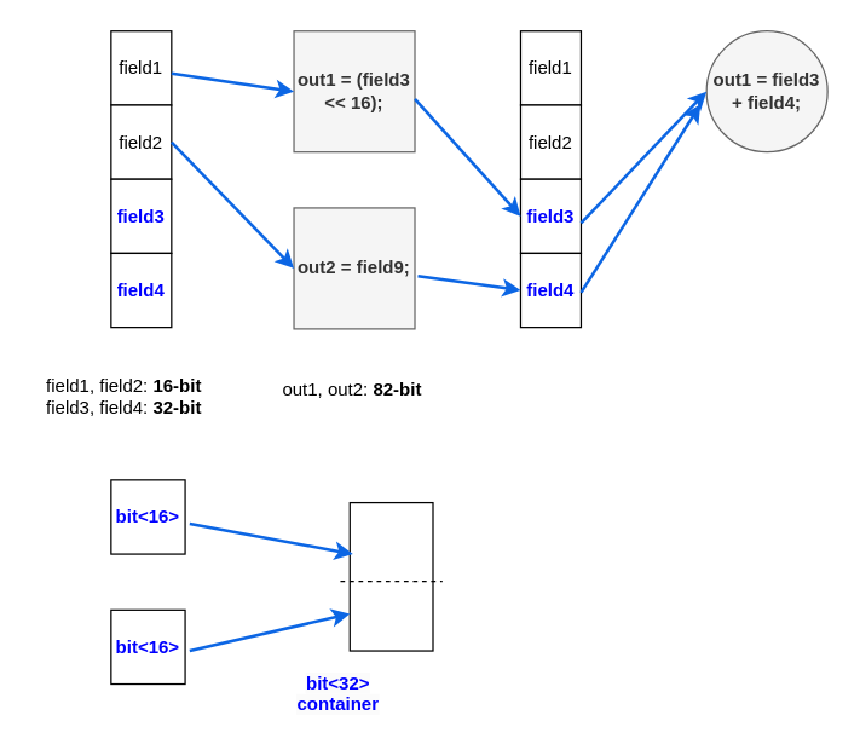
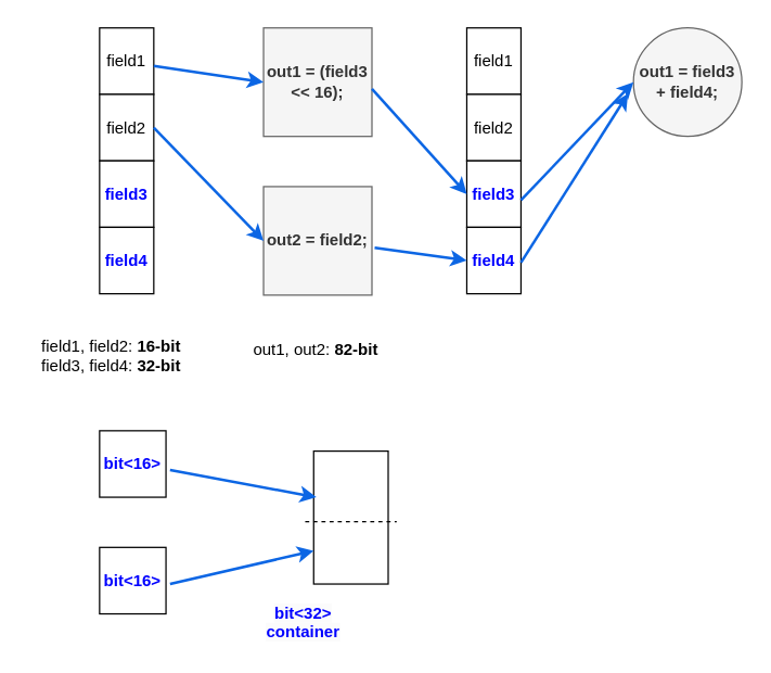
- <mxCell id="6" value="out2 = field9;" style="whiteSpace=wrap;html=1;aspect=fixed;fillColor=#f5f5f5;fontColor=#333333;strokeColor=#666666;fontStyle=1" vertex="1" parent="1"><mxGeometry x="194" y="137" width="80" height="80" as="geometry" /></mxCell>
+ <mxCell id="6" value="out2 = field2;" style="whiteSpace=wrap;html=1;aspect=fixed;fillColor=#f5f5f5;fontColor=#333333;strokeColor=#666666;fontStyle=1" vertex="1" parent="1"><mxGeometry x="194" y="137" width="80" height="80" as="geometry" /></mxCell>
